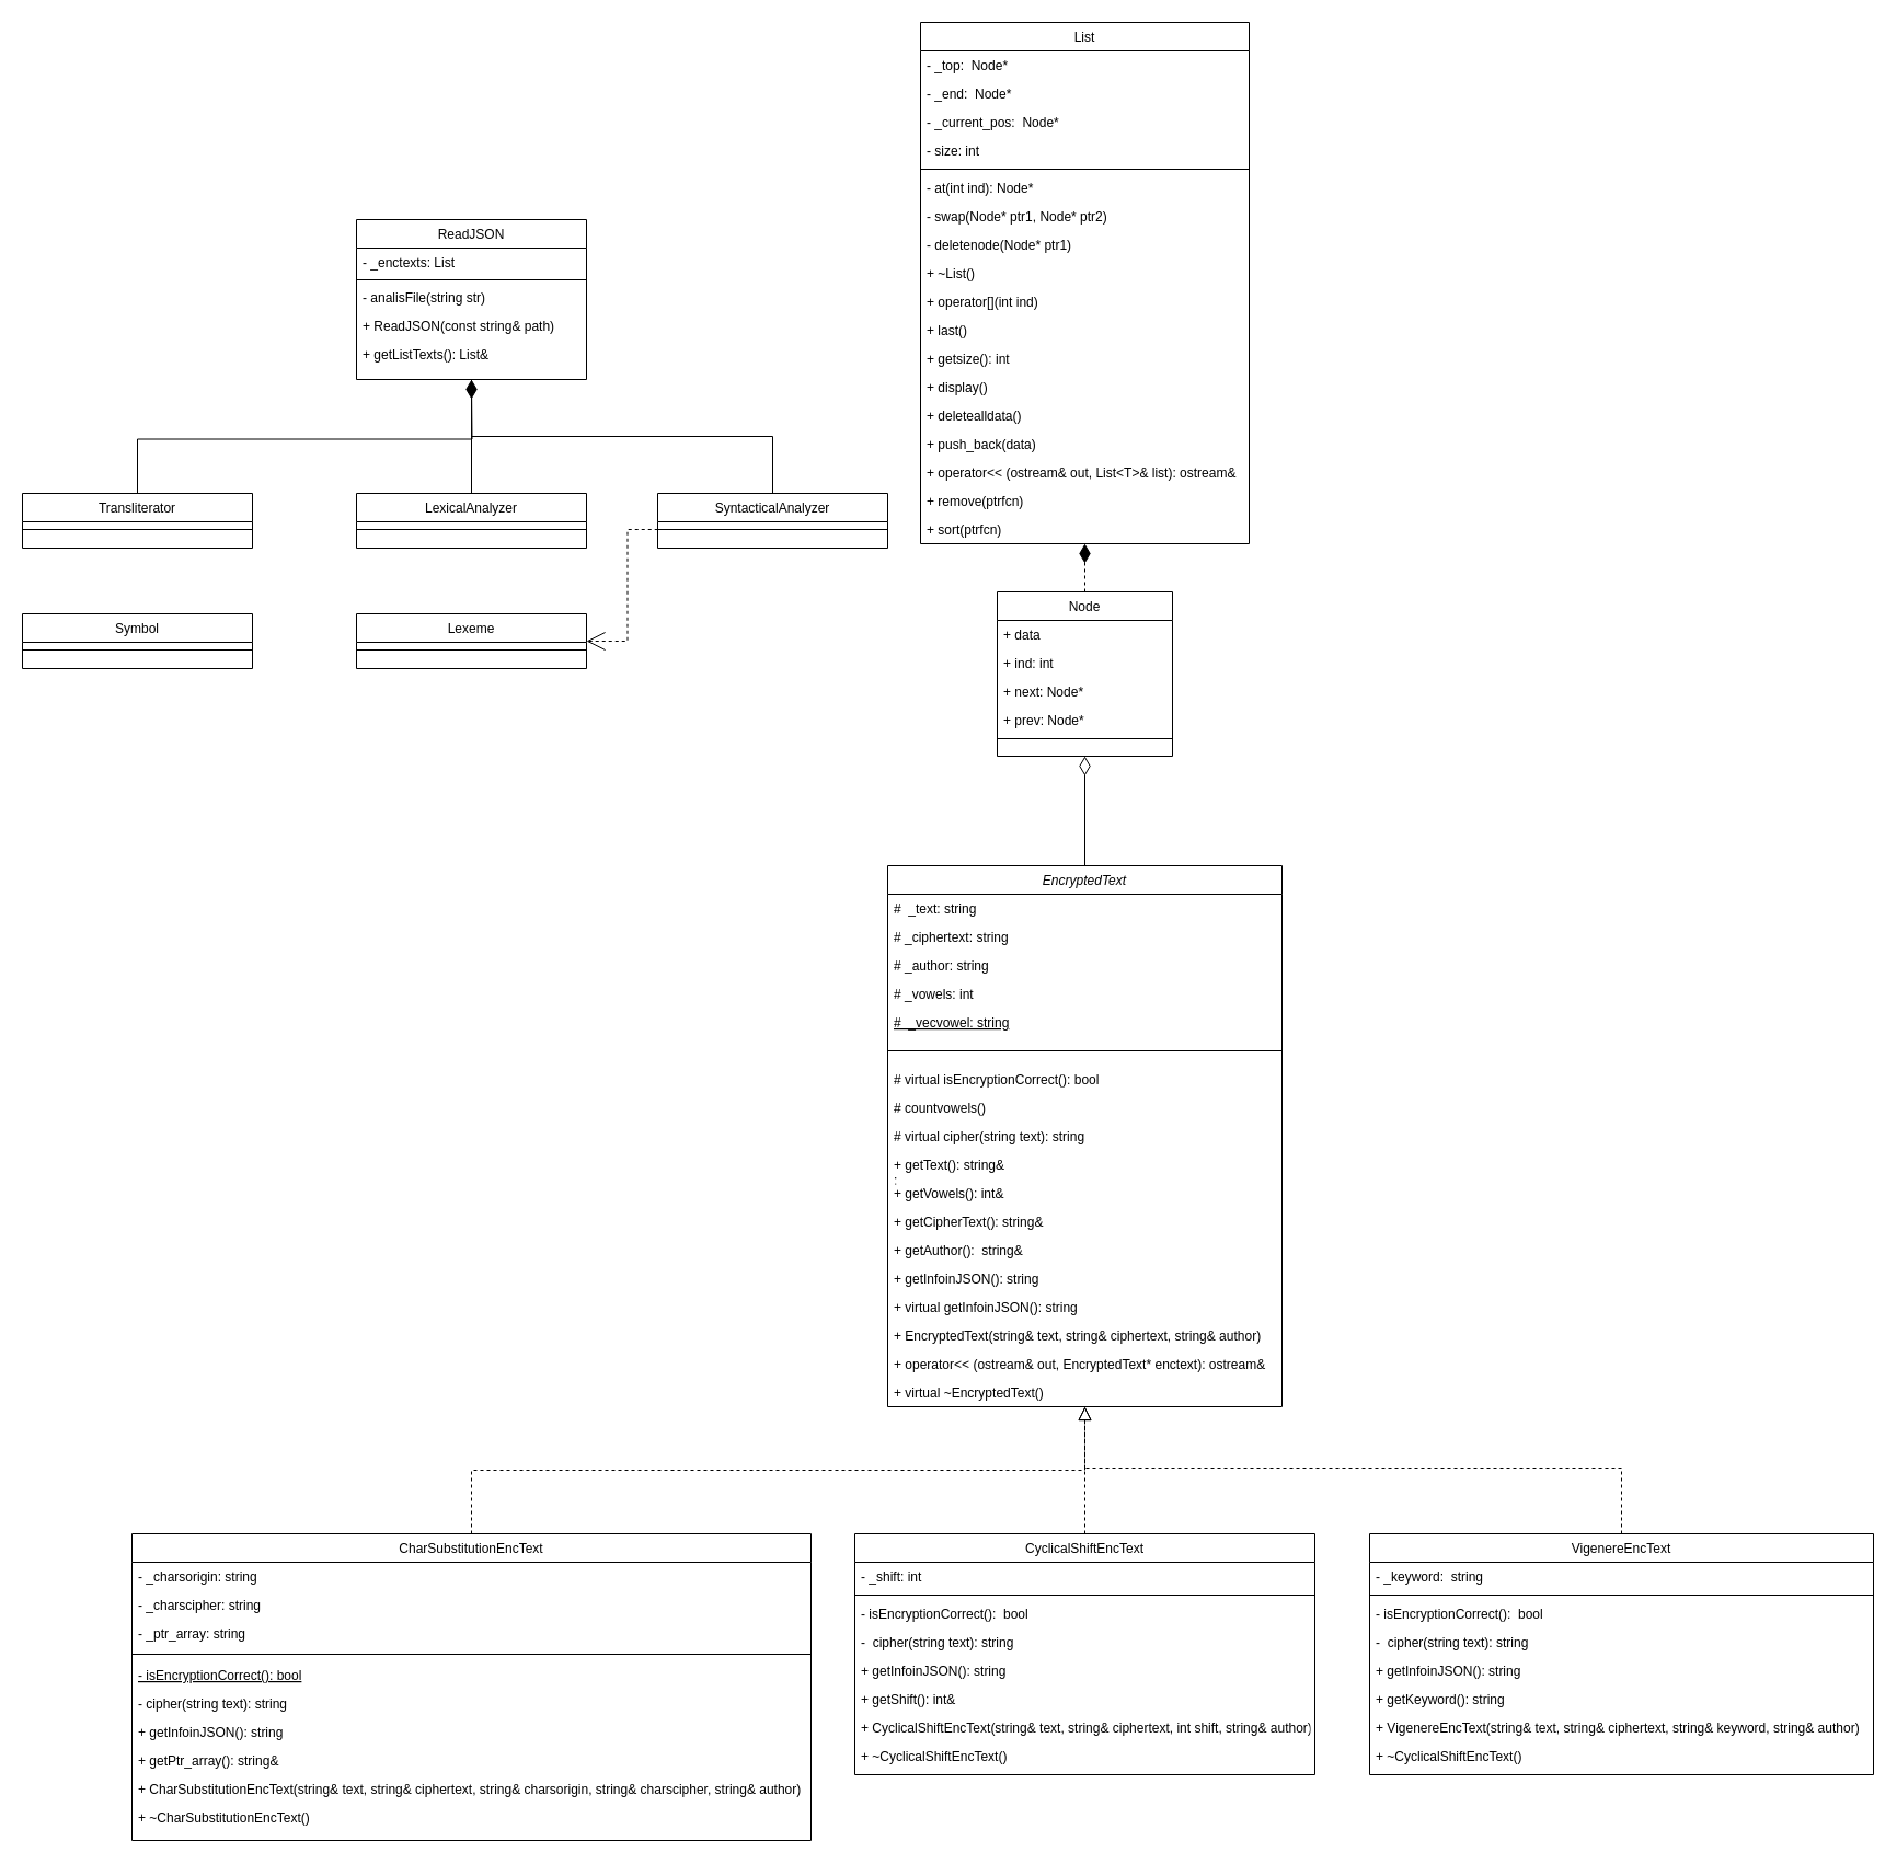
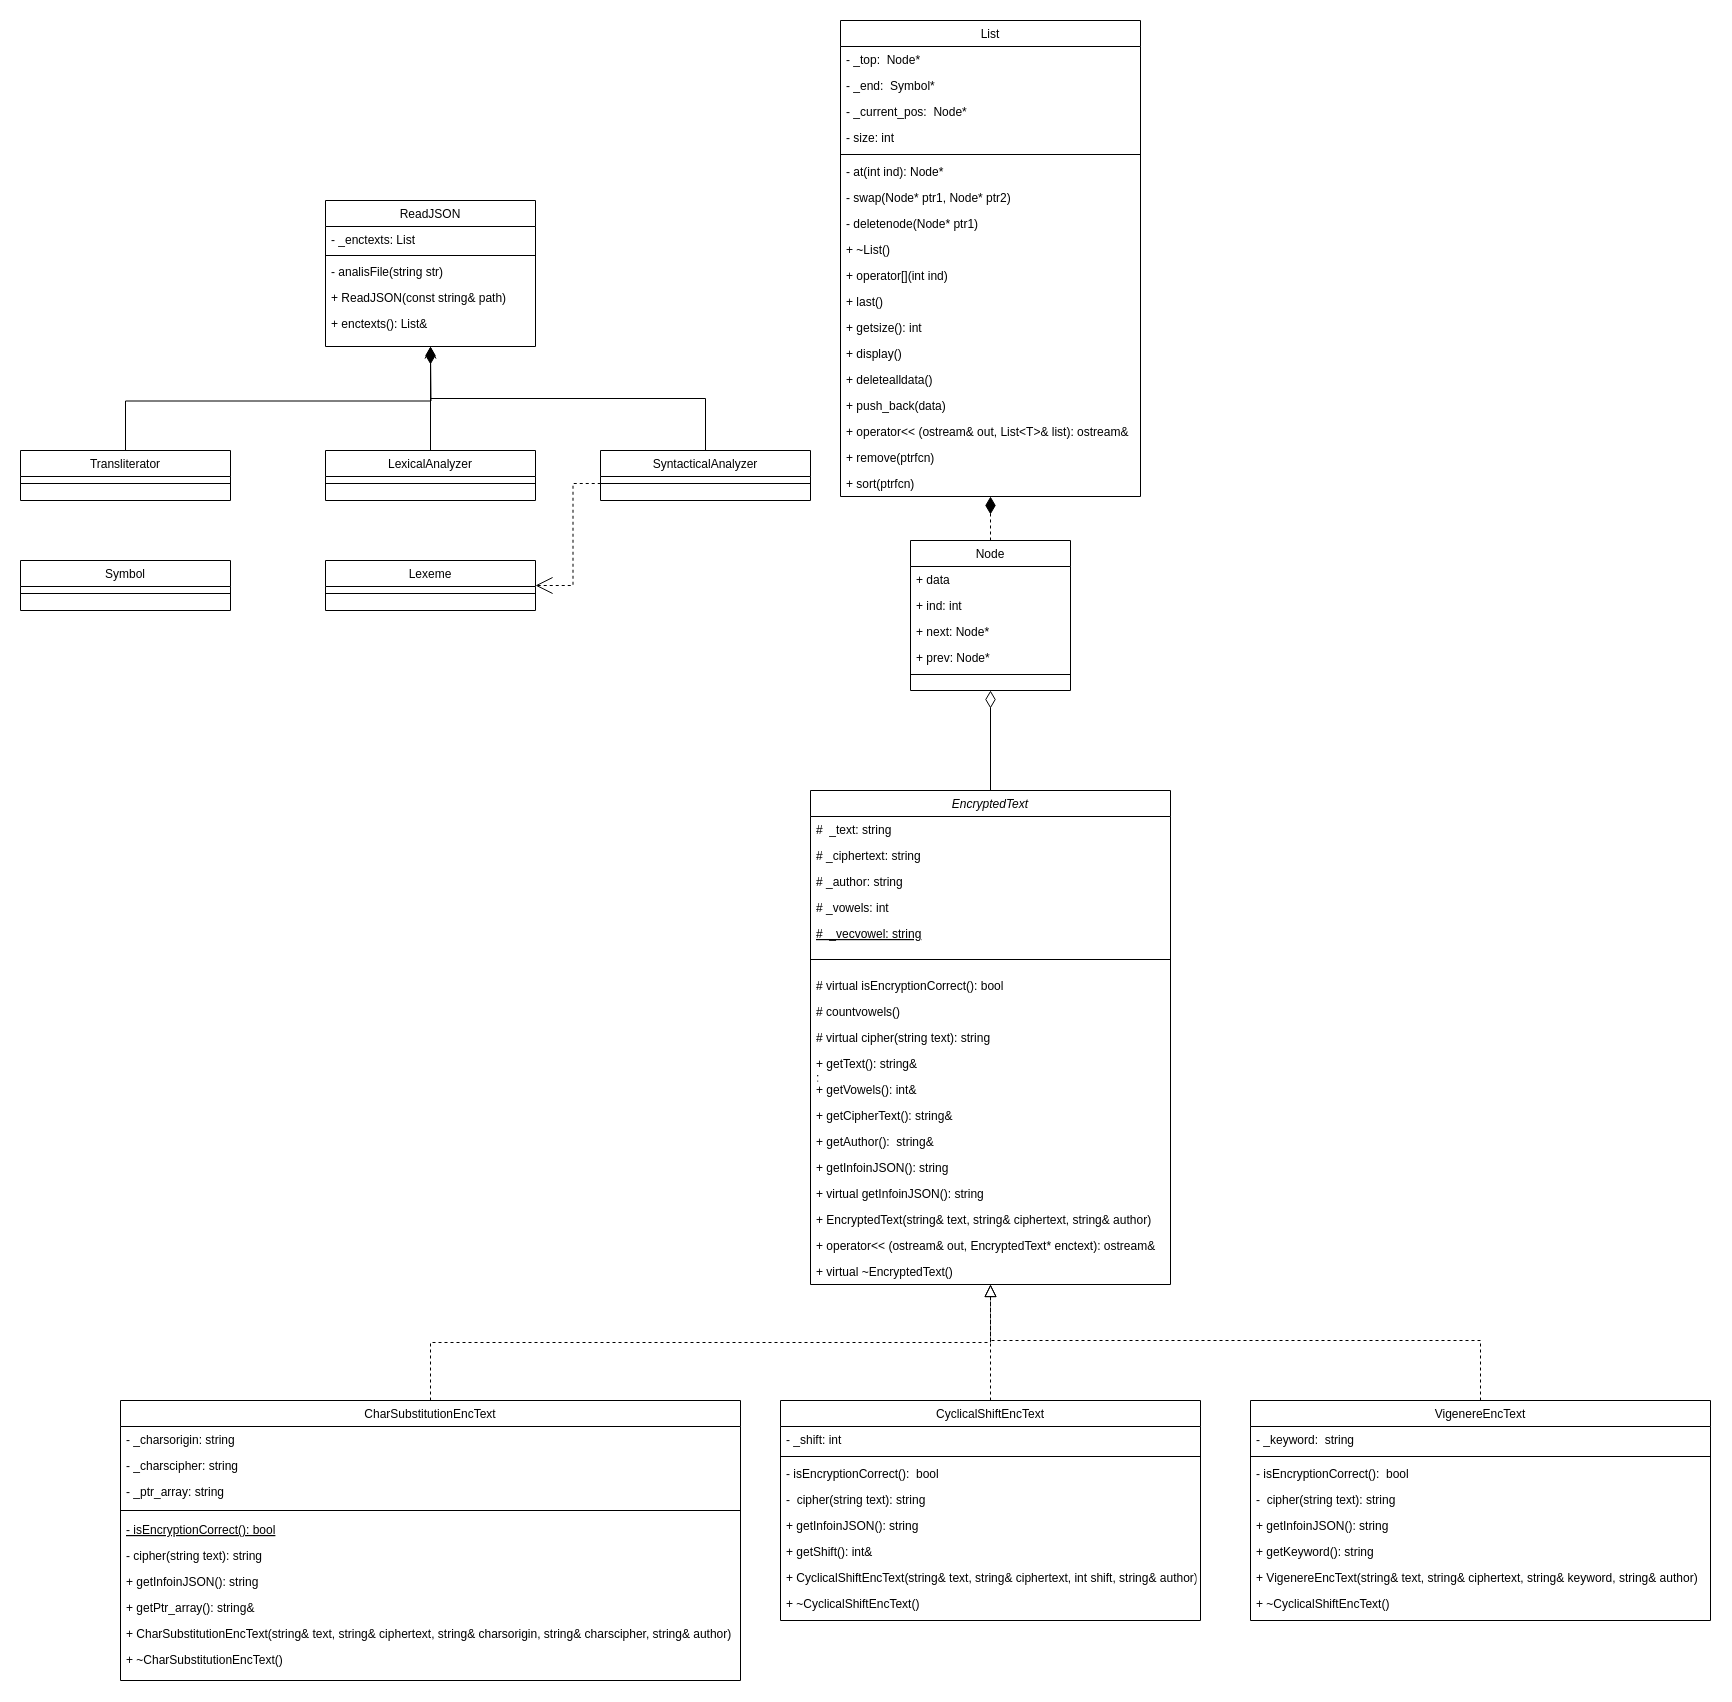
- <mxCell id="63" value="- _end:  Node*" style="text;align=left;verticalAlign=top;spacingLeft=4;spacingRight=4;overflow=hidden;rotatable=0;points=[[0,0.5],[1,0.5]];portConstraint=eastwest;" vertex="1" parent="61"><mxGeometry y="52" width="300" height="26" as="geometry" /></mxCell>
+ <mxCell id="63" value="- _end:  Symbol*" style="text;align=left;verticalAlign=top;spacingLeft=4;spacingRight=4;overflow=hidden;rotatable=0;points=[[0,0.5],[1,0.5]];portConstraint=eastwest;" vertex="1" parent="61"><mxGeometry y="52" width="300" height="26" as="geometry" /></mxCell>
- <mxCell id="86" value="+ getListTexts(): List&amp;" style="text;align=left;verticalAlign=top;spacingLeft=4;spacingRight=4;overflow=hidden;rotatable=0;points=[[0,0.5],[1,0.5]];portConstraint=eastwest;rounded=0;shadow=0;html=0;" vertex="1" parent="81"><mxGeometry y="110" width="210" height="26" as="geometry" /></mxCell>
+ <mxCell id="86" value="+ enctexts(): List&amp;" style="text;align=left;verticalAlign=top;spacingLeft=4;spacingRight=4;overflow=hidden;rotatable=0;points=[[0,0.5],[1,0.5]];portConstraint=eastwest;rounded=0;shadow=0;html=0;" vertex="1" parent="81"><mxGeometry y="110" width="210" height="26" as="geometry" /></mxCell>
- <mxCell id="87" style="edgeStyle=orthogonalEdgeStyle;rounded=0;orthogonalLoop=1;jettySize=auto;html=1;exitX=0.5;exitY=0;exitDx=0;exitDy=0;entryX=0.5;entryY=1;entryDx=0;entryDy=0;startArrow=none;startFill=0;startSize=15;sourcePerimeterSpacing=0;endArrow=none;endFill=0;endSize=10;targetPerimeterSpacing=0;" edge="1" parent="1" source="88" target="81"><mxGeometry relative="1" as="geometry" /></mxCell>
+ <mxCell id="87" style="edgeStyle=orthogonalEdgeStyle;rounded=0;orthogonalLoop=1;jettySize=auto;html=1;exitX=0.5;exitY=0;exitDx=0;exitDy=0;entryX=0.5;entryY=1;entryDx=0;entryDy=0;startArrow=none;startFill=0;startSize=15;sourcePerimeterSpacing=0;endArrow=open;endFill=0;endSize=10;targetPerimeterSpacing=0;" edge="1" parent="1" source="88" target="81"><mxGeometry relative="1" as="geometry" /></mxCell>
